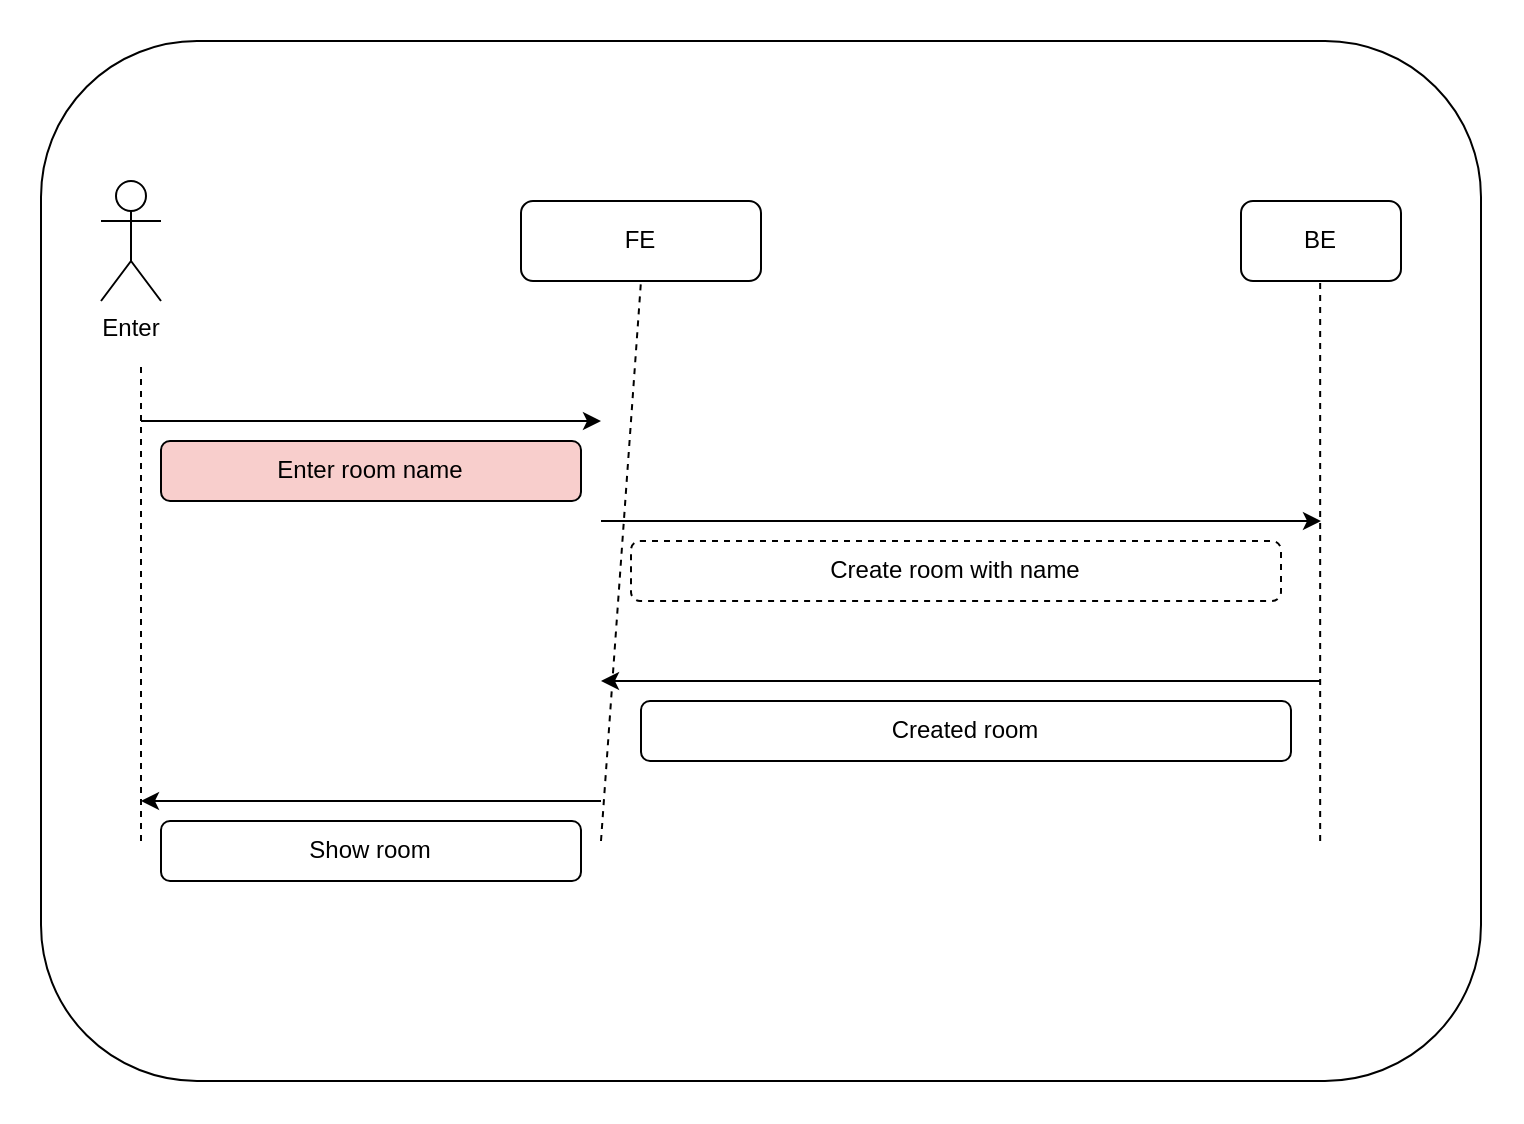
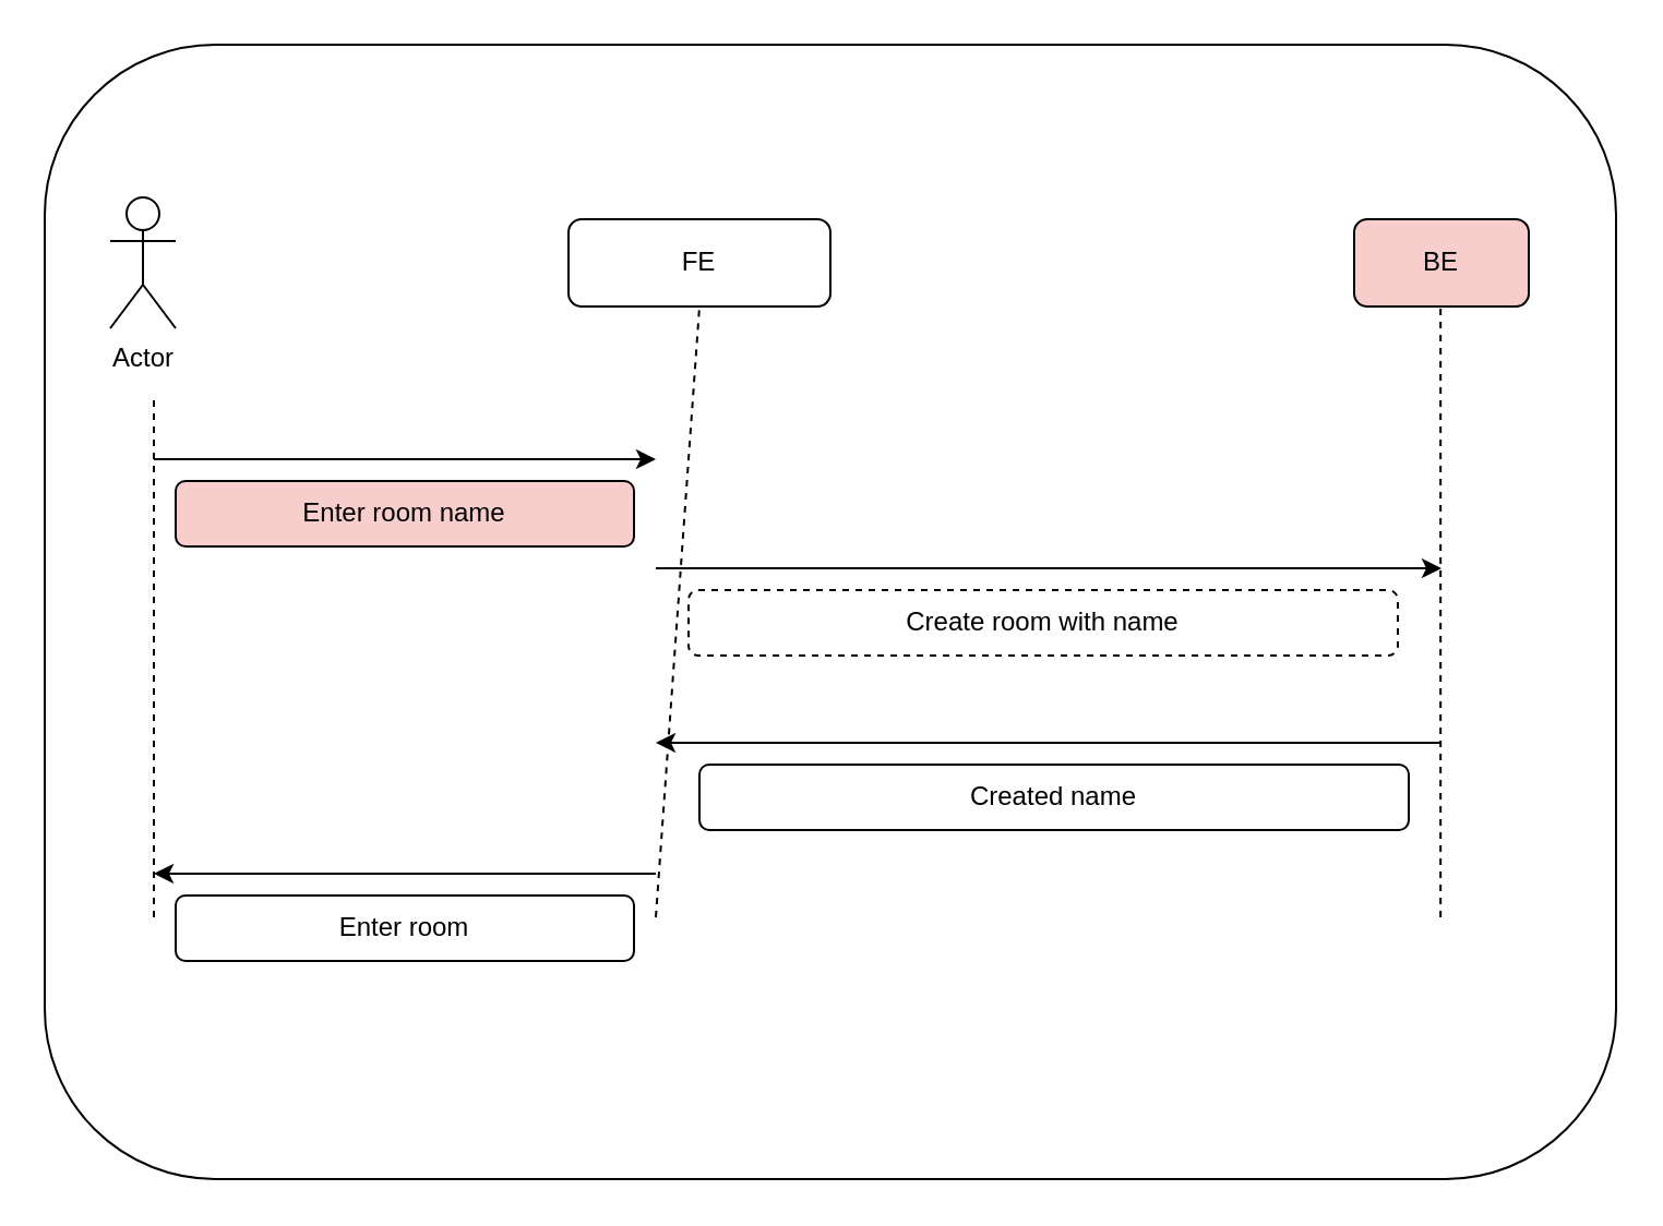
- <mxCell id="3" value="BE" style="rounded=1;whiteSpace=wrap;html=1;" vertex="1" parent="1"><mxGeometry x="620" y="100" width="80" height="40" as="geometry" /></mxCell>
+ <mxCell id="3" value="BE" style="rounded=1;whiteSpace=wrap;html=1;fillColor=#f8cecc;" vertex="1" parent="1"><mxGeometry x="620" y="100" width="80" height="40" as="geometry" /></mxCell>
- <mxCell id="5" value="Enter" style="shape=umlActor;verticalLabelPosition=bottom;verticalAlign=top;html=1;outlineConnect=0;" vertex="1" parent="1"><mxGeometry x="50" y="90" width="30" height="60" as="geometry" /></mxCell>
+ <mxCell id="5" value="Actor" style="shape=umlActor;verticalLabelPosition=bottom;verticalAlign=top;html=1;outlineConnect=0;" vertex="1" parent="1"><mxGeometry x="50" y="90" width="30" height="60" as="geometry" /></mxCell>
- <mxCell id="14" value="Created room" style="rounded=1;whiteSpace=wrap;html=1;" vertex="1" parent="1"><mxGeometry x="320" y="350" width="325" height="30" as="geometry" /></mxCell>
+ <mxCell id="14" value="Created name" style="rounded=1;whiteSpace=wrap;html=1;" vertex="1" parent="1"><mxGeometry x="320" y="350" width="325" height="30" as="geometry" /></mxCell>
- <mxCell id="16" value="Show room" style="rounded=1;whiteSpace=wrap;html=1;" vertex="1" parent="1"><mxGeometry x="80" y="410" width="210" height="30" as="geometry" /></mxCell>
+ <mxCell id="16" value="Enter room" style="rounded=1;whiteSpace=wrap;html=1;" vertex="1" parent="1"><mxGeometry x="80" y="410" width="210" height="30" as="geometry" /></mxCell>
